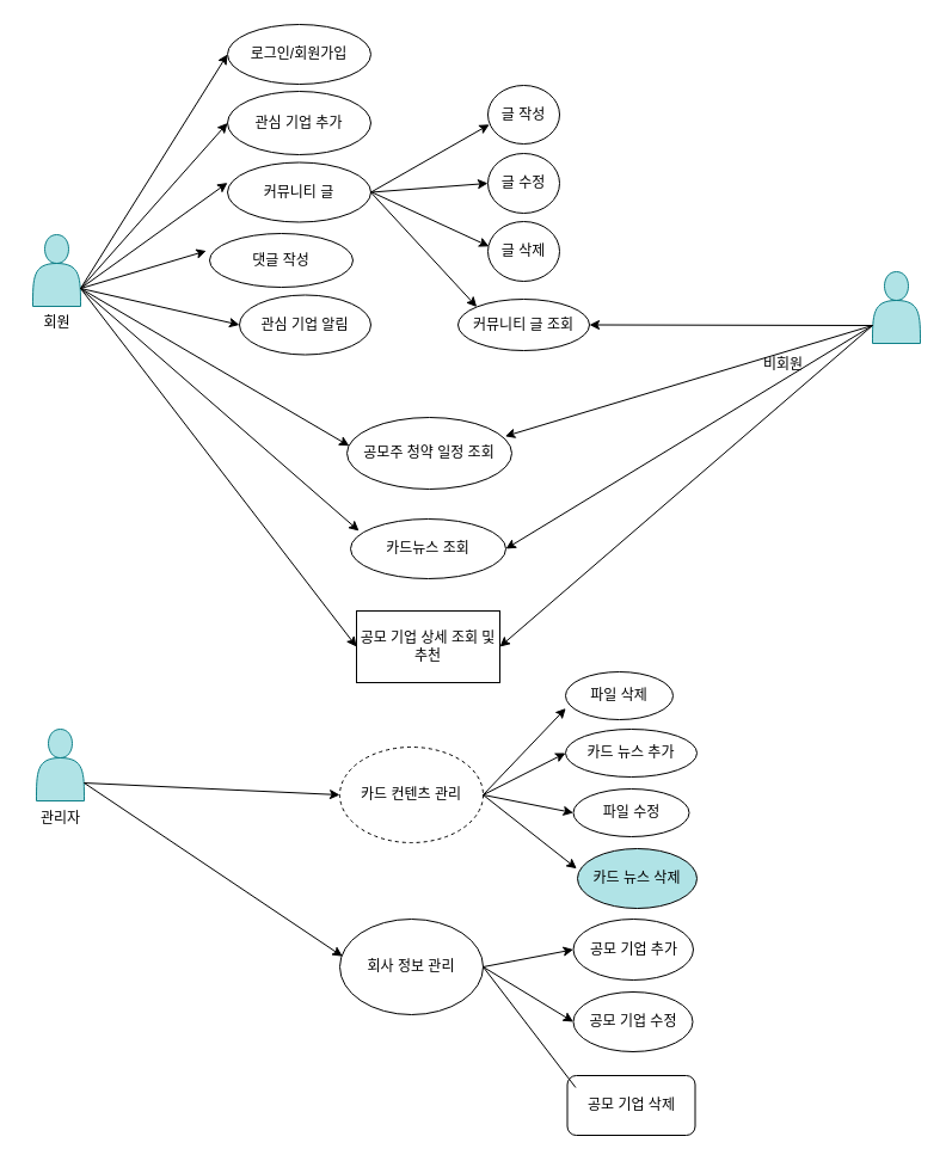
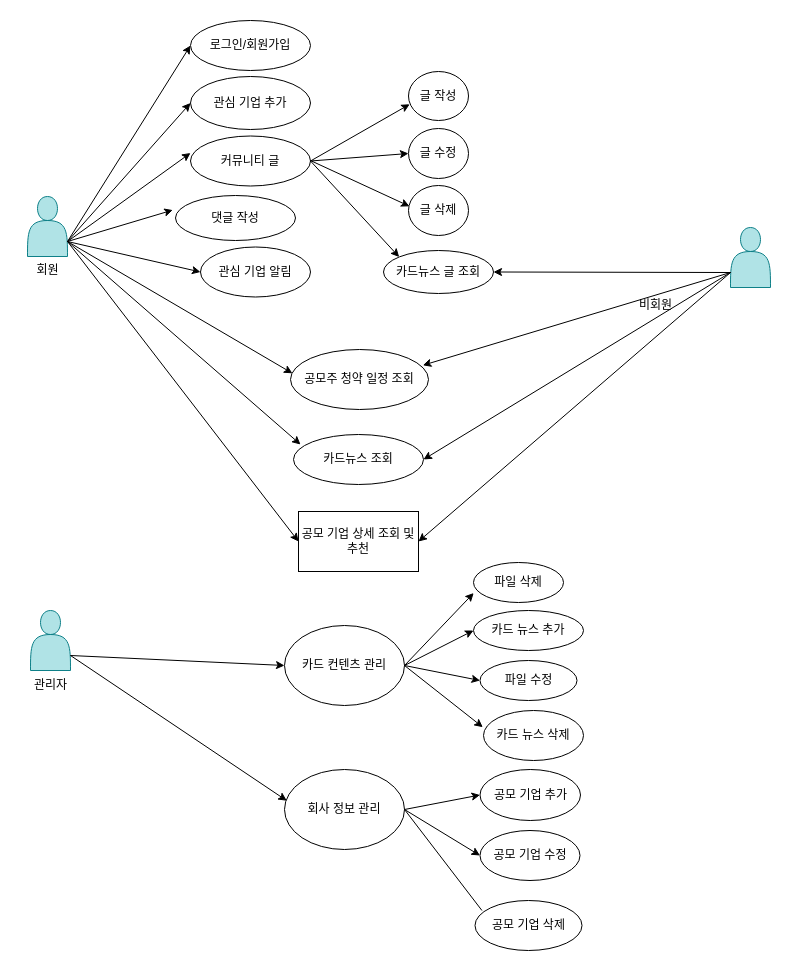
- <mxCell id="12" value="커뮤니티 글 조회" style="ellipse;whiteSpace=wrap;html=1;" vertex="1" parent="1"><mxGeometry x="383" y="250" width="110" height="43" as="geometry" /></mxCell>
+ <mxCell id="12" value="카드뉴스 글 조회" style="ellipse;whiteSpace=wrap;html=1;" vertex="1" parent="1"><mxGeometry x="383" y="250" width="110" height="43" as="geometry" /></mxCell>
- <mxCell id="15" value="카드 컨텐츠 관리" style="ellipse;whiteSpace=wrap;html=1;dashed=1;" vertex="1" parent="1"><mxGeometry x="284" y="625" width="120" height="80" as="geometry" /></mxCell>
+ <mxCell id="15" value="카드 컨텐츠 관리" style="ellipse;whiteSpace=wrap;html=1;" vertex="1" parent="1"><mxGeometry x="284" y="625" width="120" height="80" as="geometry" /></mxCell>
- <mxCell id="41" value="카드 뉴스 삭제" style="ellipse;whiteSpace=wrap;html=1;fillColor=#b0e3e6;" vertex="1" parent="1"><mxGeometry x="483" y="710" width="100" height="50" as="geometry" /></mxCell>
+ <mxCell id="41" value="카드 뉴스 삭제" style="ellipse;whiteSpace=wrap;html=1;" vertex="1" parent="1"><mxGeometry x="483" y="710" width="100" height="50" as="geometry" /></mxCell>
- <mxCell id="49" value="공모 기업 삭제" style="whiteSpace=wrap;html=1;rounded=1;" vertex="1" parent="1"><mxGeometry x="474.5" y="900" width="107" height="50" as="geometry" /></mxCell>
+ <mxCell id="49" value="공모 기업 삭제" style="ellipse;whiteSpace=wrap;html=1;" vertex="1" parent="1"><mxGeometry x="474.5" y="900" width="107" height="50" as="geometry" /></mxCell>
